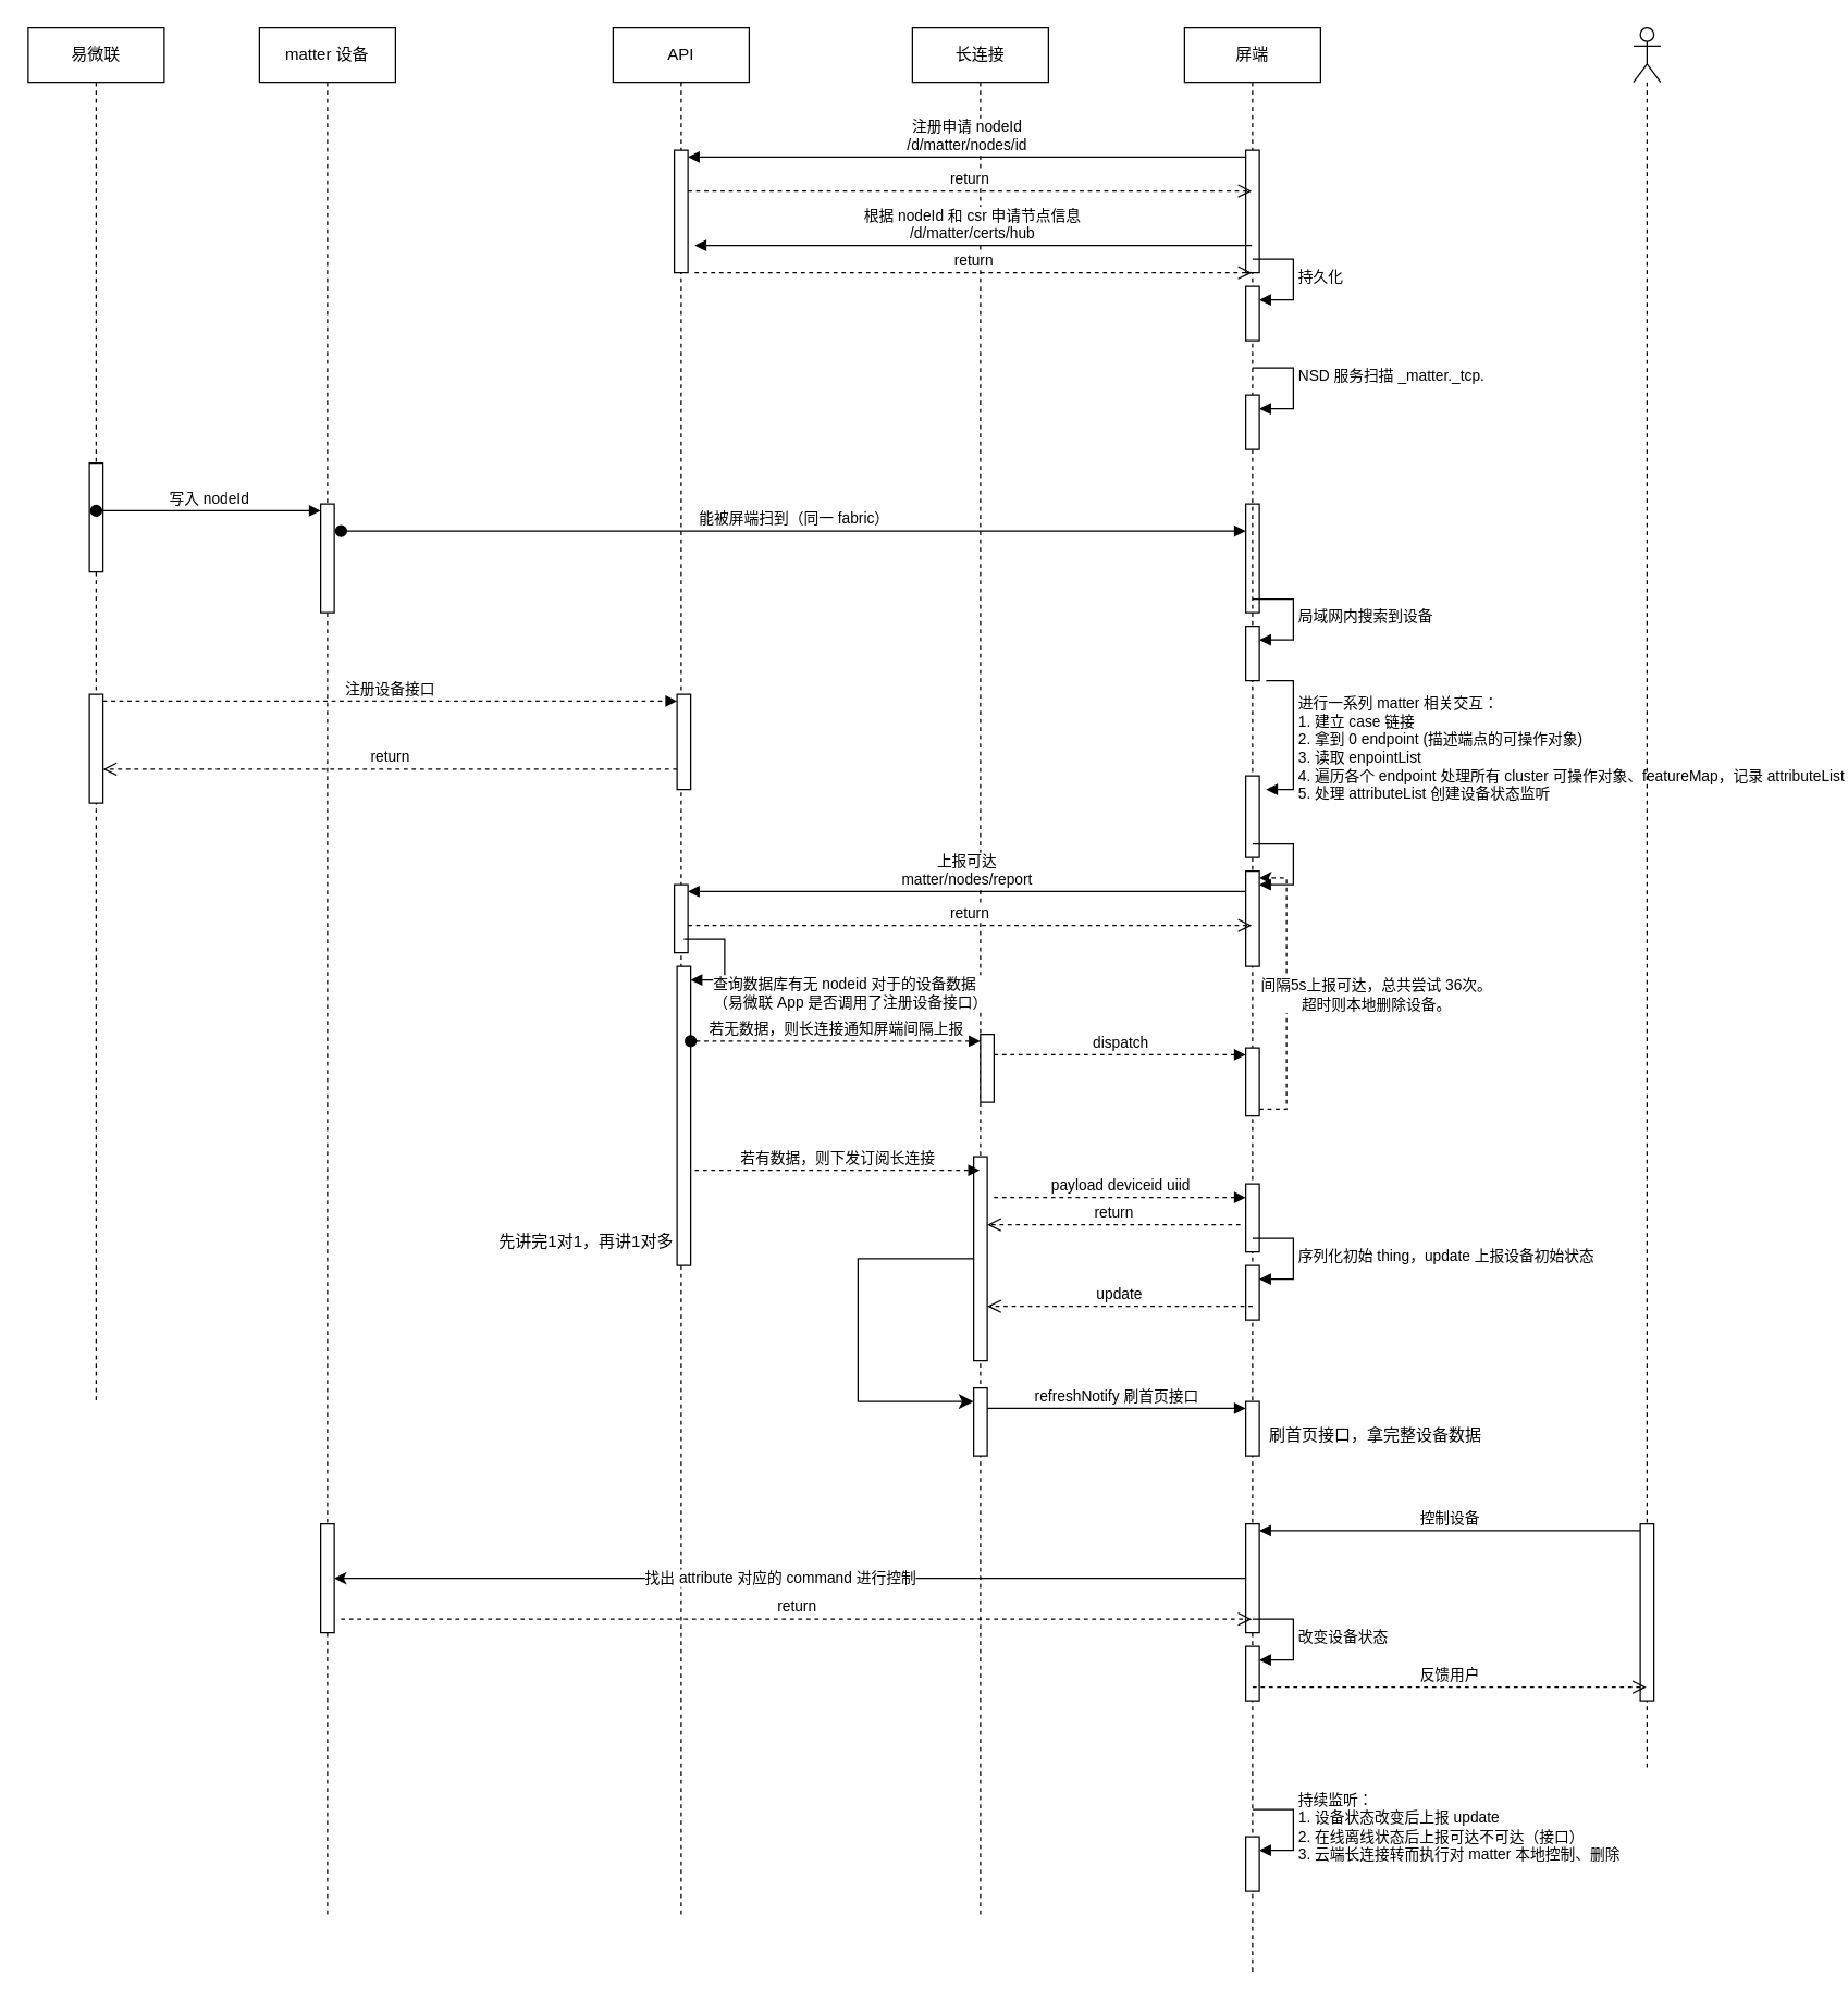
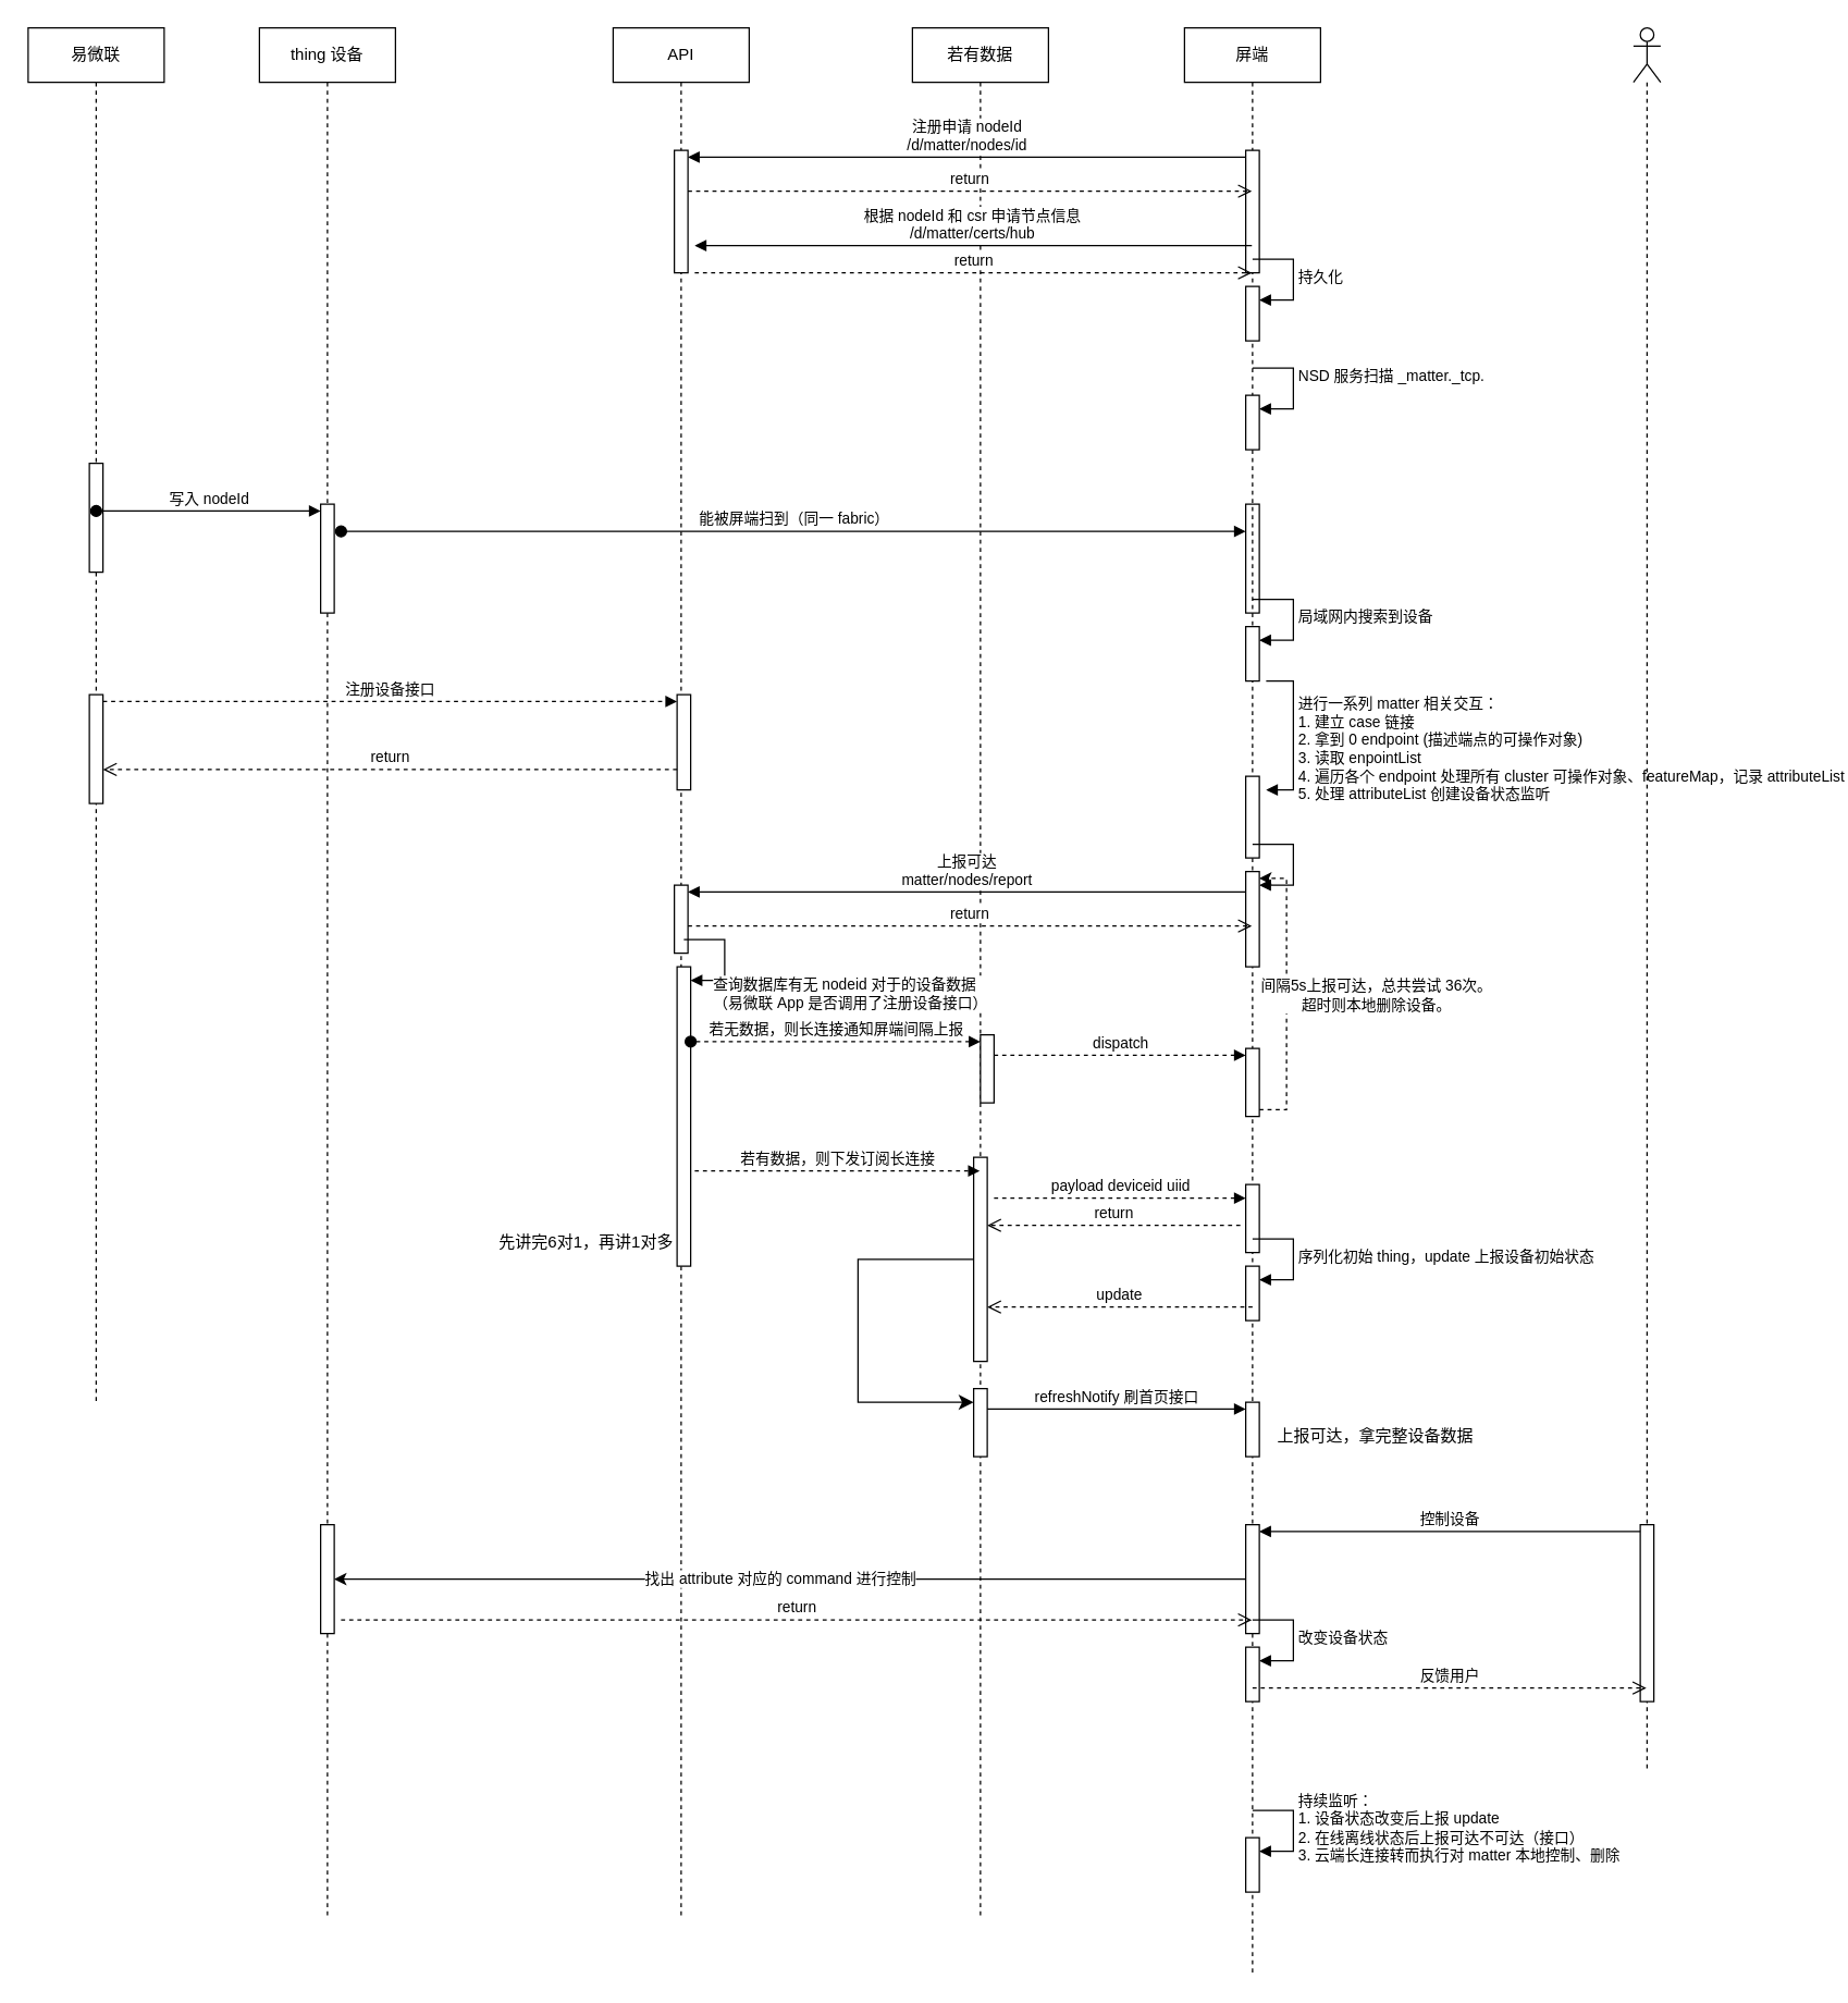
- <mxCell id="11" value="matter 设备" style="shape=umlLifeline;perimeter=lifelinePerimeter;whiteSpace=wrap;html=1;container=1;dropTarget=0;collapsible=0;recursiveResize=0;outlineConnect=0;portConstraint=eastwest;newEdgeStyle={&quot;curved&quot;:0,&quot;rounded&quot;:0};" vertex="1" parent="1"><mxGeometry x="190" y="20" width="100" height="1390" as="geometry" /></mxCell>
+ <mxCell id="11" value="thing 设备" style="shape=umlLifeline;perimeter=lifelinePerimeter;whiteSpace=wrap;html=1;container=1;dropTarget=0;collapsible=0;recursiveResize=0;outlineConnect=0;portConstraint=eastwest;newEdgeStyle={&quot;curved&quot;:0,&quot;rounded&quot;:0};" vertex="1" parent="1"><mxGeometry x="190" y="20" width="100" height="1390" as="geometry" /></mxCell>
- <mxCell id="3" value="长连接" style="shape=umlLifeline;perimeter=lifelinePerimeter;whiteSpace=wrap;html=1;container=1;dropTarget=0;collapsible=0;recursiveResize=0;outlineConnect=0;portConstraint=eastwest;newEdgeStyle={&quot;curved&quot;:0,&quot;rounded&quot;:0};" vertex="1" parent="1"><mxGeometry x="670" y="20" width="100" height="1390" as="geometry" /></mxCell>
+ <mxCell id="3" value="若有数据" style="shape=umlLifeline;perimeter=lifelinePerimeter;whiteSpace=wrap;html=1;container=1;dropTarget=0;collapsible=0;recursiveResize=0;outlineConnect=0;portConstraint=eastwest;newEdgeStyle={&quot;curved&quot;:0,&quot;rounded&quot;:0};" vertex="1" parent="1"><mxGeometry x="670" y="20" width="100" height="1390" as="geometry" /></mxCell>
- <mxCell id="61" value="先讲完1对1，再讲1对多" style="text;html=1;align=center;verticalAlign=middle;resizable=0;points=[];autosize=1;strokeColor=none;fillColor=none;" vertex="1" parent="1"><mxGeometry x="355" y="898" width="150" height="30" as="geometry" /></mxCell>
+ <mxCell id="61" value="先讲完6对1，再讲1对多" style="text;html=1;align=center;verticalAlign=middle;resizable=0;points=[];autosize=1;strokeColor=none;fillColor=none;" vertex="1" parent="1"><mxGeometry x="355" y="898" width="150" height="30" as="geometry" /></mxCell>
- <mxCell id="60" value="刷首页接口，拿完整设备数据" style="text;html=1;align=center;verticalAlign=middle;resizable=0;points=[];autosize=1;strokeColor=none;fillColor=none;" vertex="1" parent="1"><mxGeometry x="920" y="1040" width="180" height="30" as="geometry" /></mxCell>
+ <mxCell id="60" value="上报可达，拿完整设备数据" style="text;html=1;align=center;verticalAlign=middle;resizable=0;points=[];autosize=1;strokeColor=none;fillColor=none;" vertex="1" parent="1"><mxGeometry x="920" y="1040" width="180" height="30" as="geometry" /></mxCell>
